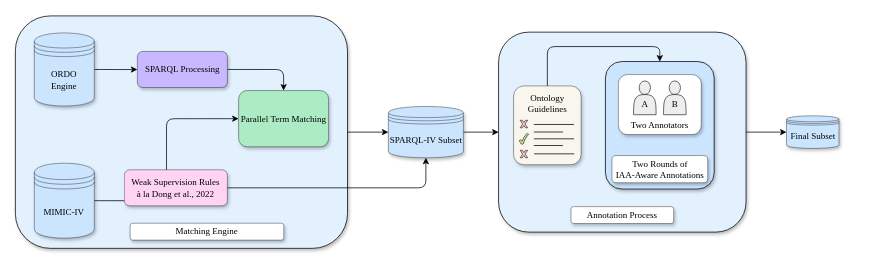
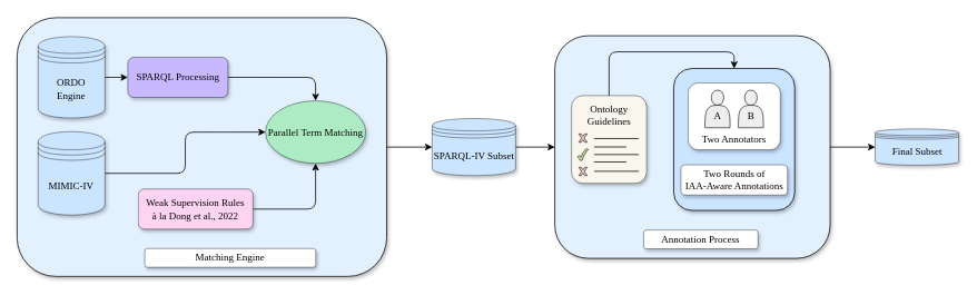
- <mxCell id="13" value="&lt;font color=&quot;#000000&quot;&gt;SPARQL Processing&lt;/font&gt;" style="rounded=1;whiteSpace=wrap;html=1;fillColor=#C8B8FF;strokeColor=#000000;strokeWidth=0.5;glass=0;shadow=1;fontFamily=Comic Neue;fontSource=https%3A%2F%2Ffonts.googleapis.com%2Fcss%3Ffamily%3DComic%2BNeue;fontStyle=0;fontColor=#ffffff;" parent="1" vertex="1"><mxGeometry x="182.75" y="67.89" width="120" height="48.12" as="geometry" /></mxCell>
+ <mxCell id="13" value="&lt;font color=&quot;#000000&quot;&gt;SPARQL Processing&lt;/font&gt;" style="rounded=1;whiteSpace=wrap;html=1;fillColor=#C8B8FF;strokeColor=#000000;strokeWidth=0.5;glass=0;shadow=1;fontFamily=Comic Neue;fontSource=https%3A%2F%2Ffonts.googleapis.com%2Fcss%3Ffamily%3DComic%2BNeue;fontStyle=0;fontColor=#ffffff;" parent="1" vertex="1"><mxGeometry x="152.75" y="67.89" width="120" height="48.12" as="geometry" /></mxCell>
- <mxCell id="11" value="Parallel Term Matching" style="rounded=1;whiteSpace=wrap;html=1;fillColor=#ACEBC3;strokeColor=#000000;strokeWidth=0.5;glass=0;shadow=1;fontFamily=Comic Neue;fontSource=https%3A%2F%2Ffonts.googleapis.com%2Fcss%3Ffamily%3DComic%2BNeue;fontStyle=0" parent="1" vertex="1"><mxGeometry x="317.75" y="120.07" width="120" height="75" as="geometry" /></mxCell>
+ <mxCell id="11" value="Parallel Term Matching" style="ellipse;whiteSpace=wrap;html=1;fillColor=#ACEBC3;strokeColor=#000000;strokeWidth=0.5;glass=0;shadow=1;fontFamily=Comic Neue;fontSource=https%3A%2F%2Ffonts.googleapis.com%2Fcss%3Ffamily%3DComic%2BNeue;fontStyle=0;" parent="1" vertex="1"><mxGeometry x="317.75" y="120.07" width="120" height="75" as="geometry" /></mxCell>
- <mxCell id="14" value="&lt;font face=&quot;Comic Neue&quot;&gt;&lt;font color=&quot;#000000&quot;&gt;Final Subset&lt;/font&gt;&lt;br&gt;&lt;/font&gt;" style="shape=datastore;whiteSpace=wrap;html=1;shadow=1;strokeWidth=0.5;fillColor=#cce5ff;strokeColor=#000000;" parent="1" vertex="1"><mxGeometry x="1048.5" y="153.79" width="70" height="43.43" as="geometry" /></mxCell>
+ <mxCell id="14" value="&lt;font face=&quot;Comic Neue&quot;&gt;&lt;font color=&quot;#000000&quot;&gt;Final Subset&lt;/font&gt;&lt;br&gt;&lt;/font&gt;" style="shape=datastore;whiteSpace=wrap;html=1;shadow=1;strokeWidth=0.5;fillColor=#cce5ff;strokeColor=#000000;" parent="1" vertex="1"><mxGeometry x="1048.5" y="153.79" width="100" height="43.43" as="geometry" /></mxCell>
- <mxCell id="19" value="&lt;font style=&quot;font-size: 12px;&quot; face=&quot;Comic Neue&quot;&gt;Two Rounds of&lt;br&gt;IAA-Aware Annotations&lt;br&gt;&lt;/font&gt;" style="rounded=1;whiteSpace=wrap;html=1;strokeWidth=0.5;shadow=1;" parent="1" vertex="1"><mxGeometry x="815.63" y="206.79" width="127.75" height="36.17" as="geometry" /></mxCell>
+ <mxCell id="19" value="&lt;font style=&quot;font-size: 12px;&quot; face=&quot;Comic Neue&quot;&gt;Two Rounds of&lt;br&gt;IAA-Aware Annotations&lt;br&gt;&lt;/font&gt;" style="rounded=1;whiteSpace=wrap;html=1;strokeWidth=0.5;shadow=1;" parent="1" vertex="1"><mxGeometry x="815.63" y="196.79" width="127.75" height="36.17" as="geometry" /></mxCell>
- <mxCell id="26" style="edgeStyle=orthogonalEdgeStyle;rounded=1;orthogonalLoop=1;jettySize=auto;html=1;exitX=1;exitY=0.5;exitDx=0;exitDy=0;" parent="1" source="27" target="9" edge="1"><mxGeometry relative="1" as="geometry" /></mxCell>
+ <mxCell id="26" style="edgeStyle=orthogonalEdgeStyle;rounded=1;orthogonalLoop=1;jettySize=auto;html=1;exitX=1;exitY=0.5;exitDx=0;exitDy=0;entryX=0.5;entryY=1;entryDx=0;entryDy=0;" parent="1" source="27" target="11" edge="1"><mxGeometry relative="1" as="geometry" /></mxCell>
- <mxCell id="5" value="&lt;font color=&quot;#000000&quot; face=&quot;Comic Neue&quot;&gt;MIMIC-IV&lt;/font&gt;" style="shape=datastore;whiteSpace=wrap;html=1;shadow=1;fontStyle=0;strokeWidth=0.5;fillColor=#cce5ff;strokeColor=#000000;" parent="1" vertex="1"><mxGeometry x="45.25" y="216.95" width="80" height="100" as="geometry" /></mxCell>
+ <mxCell id="5" value="&lt;font color=&quot;#000000&quot; face=&quot;Comic Neue&quot;&gt;MIMIC-IV&lt;/font&gt;" style="shape=datastore;whiteSpace=wrap;html=1;shadow=1;fontStyle=0;strokeWidth=0.5;fillColor=#cce5ff;strokeColor=#000000;" parent="1" vertex="1"><mxGeometry x="45.25" y="156.95" width="80" height="100" as="geometry" /></mxCell>
- <mxCell id="17" value="&lt;font style=&quot;font-size: 12px;&quot; face=&quot;Comic Neue&quot;&gt;Annotation Process&lt;/font&gt;" style="rounded=1;whiteSpace=wrap;html=1;strokeWidth=0.5;shadow=1;" parent="1" vertex="1"><mxGeometry x="761" y="274.86" width="137" height="22.5" as="geometry" /></mxCell>
+ <mxCell id="17" value="&lt;font style=&quot;font-size: 12px;&quot; face=&quot;Comic Neue&quot;&gt;Annotation Process&lt;/font&gt;" style="rounded=1;whiteSpace=wrap;html=1;strokeWidth=0.5;shadow=1;" parent="1" vertex="1"><mxGeometry x="771" y="274.86" width="137" height="22.5" as="geometry" /></mxCell>
